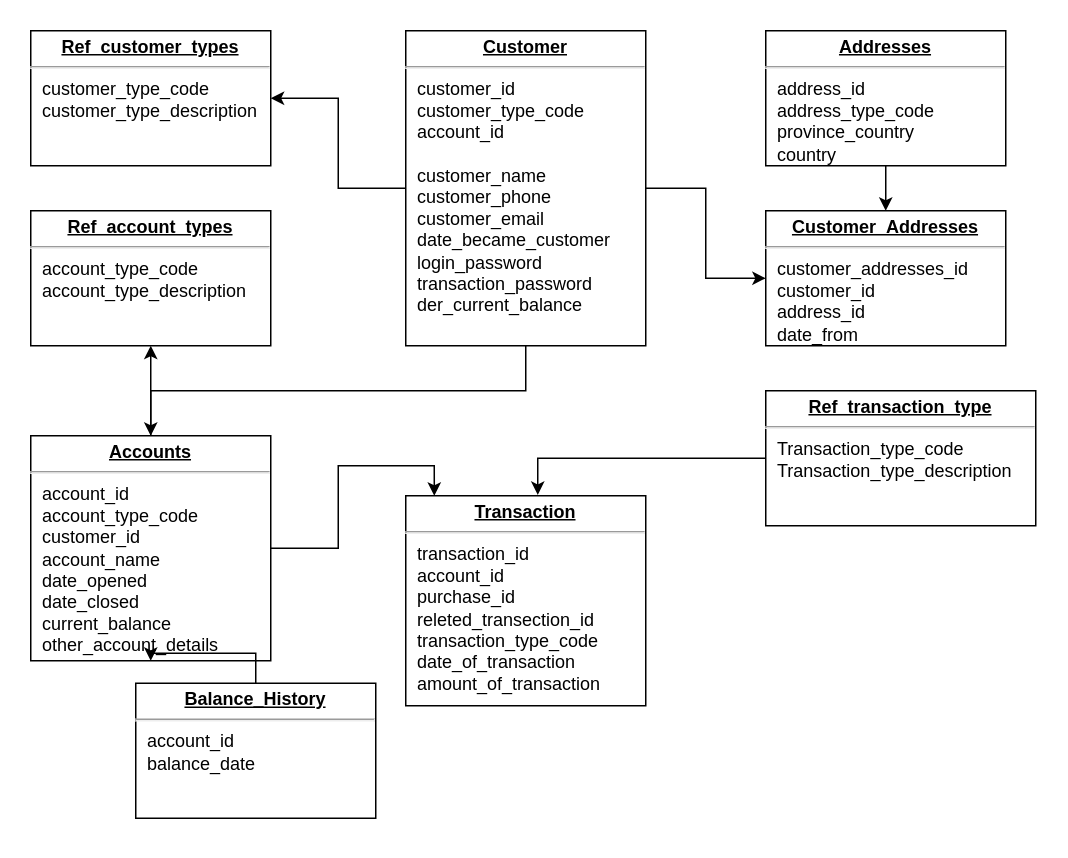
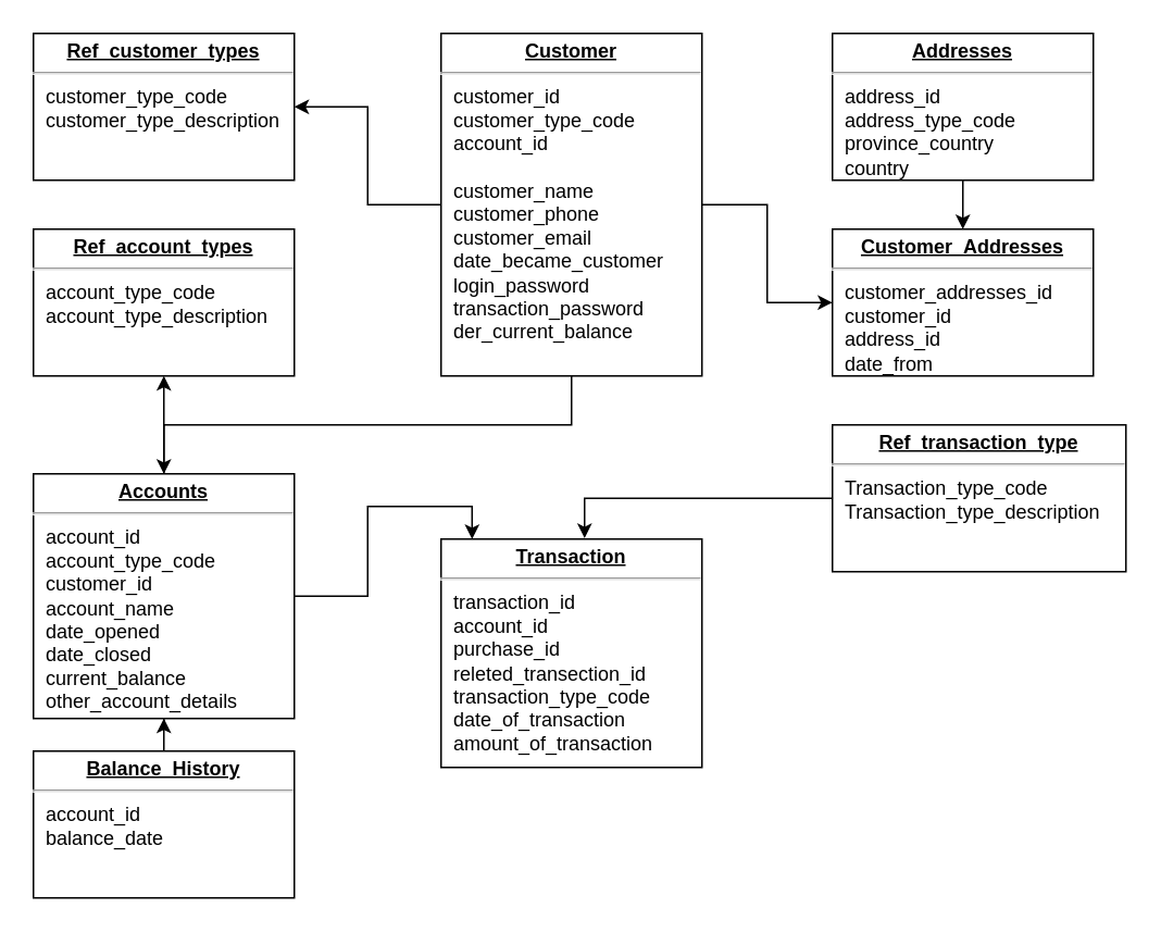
- <mxCell id="12" value="&lt;p style=&quot;margin: 0px ; margin-top: 4px ; text-align: center ; text-decoration: underline&quot;&gt;&lt;b&gt;Balance_History&lt;/b&gt;&lt;/p&gt;&lt;hr&gt;&lt;p style=&quot;margin: 0px ; margin-left: 8px&quot;&gt;account_id&lt;/p&gt;&lt;p style=&quot;margin: 0px ; margin-left: 8px&quot;&gt;balance_date&lt;/p&gt;" style="verticalAlign=top;align=left;overflow=fill;fontSize=12;fontFamily=Helvetica;html=1;" parent="1" vertex="1"><mxGeometry x="90" y="455" width="160" height="90" as="geometry" /></mxCell>
+ <mxCell id="12" value="&lt;p style=&quot;margin: 0px ; margin-top: 4px ; text-align: center ; text-decoration: underline&quot;&gt;&lt;b&gt;Balance_History&lt;/b&gt;&lt;/p&gt;&lt;hr&gt;&lt;p style=&quot;margin: 0px ; margin-left: 8px&quot;&gt;account_id&lt;/p&gt;&lt;p style=&quot;margin: 0px ; margin-left: 8px&quot;&gt;balance_date&lt;/p&gt;" style="verticalAlign=top;align=left;overflow=fill;fontSize=12;fontFamily=Helvetica;html=1;" parent="1" vertex="1"><mxGeometry x="20" y="460" width="160" height="90" as="geometry" /></mxCell>
